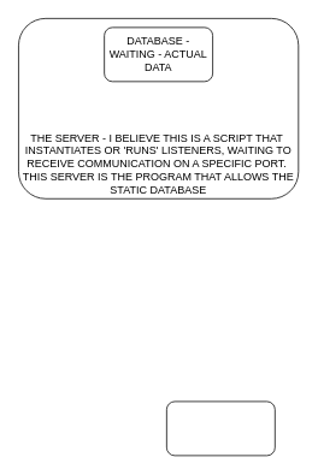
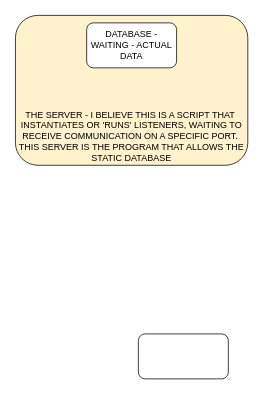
- <mxCell id="3" value="THE SERVER - I BELIEVE THIS IS A SCRIPT THAT&amp;nbsp; INSTANTIATES OR 'RUNS' LISTENERS, WAITING TO RECEIVE COMMUNICATION ON A SPECIFIC PORT.&amp;nbsp; THIS SERVER IS THE PROGRAM THAT ALLOWS THE STATIC DATABASE" style="rounded=1;whiteSpace=wrap;html=1;verticalAlign=bottom;" vertex="1" parent="1"><mxGeometry x="20" y="20" width="310" height="200" as="geometry" /></mxCell>
+ <mxCell id="3" value="THE SERVER - I BELIEVE THIS IS A SCRIPT THAT&amp;nbsp; INSTANTIATES OR 'RUNS' LISTENERS, WAITING TO RECEIVE COMMUNICATION ON A SPECIFIC PORT.&amp;nbsp; THIS SERVER IS THE PROGRAM THAT ALLOWS THE STATIC DATABASE" style="rounded=1;whiteSpace=wrap;html=1;verticalAlign=bottom;fillColor=#fff2cc;" vertex="1" parent="1"><mxGeometry x="20" y="20" width="310" height="200" as="geometry" /></mxCell>
